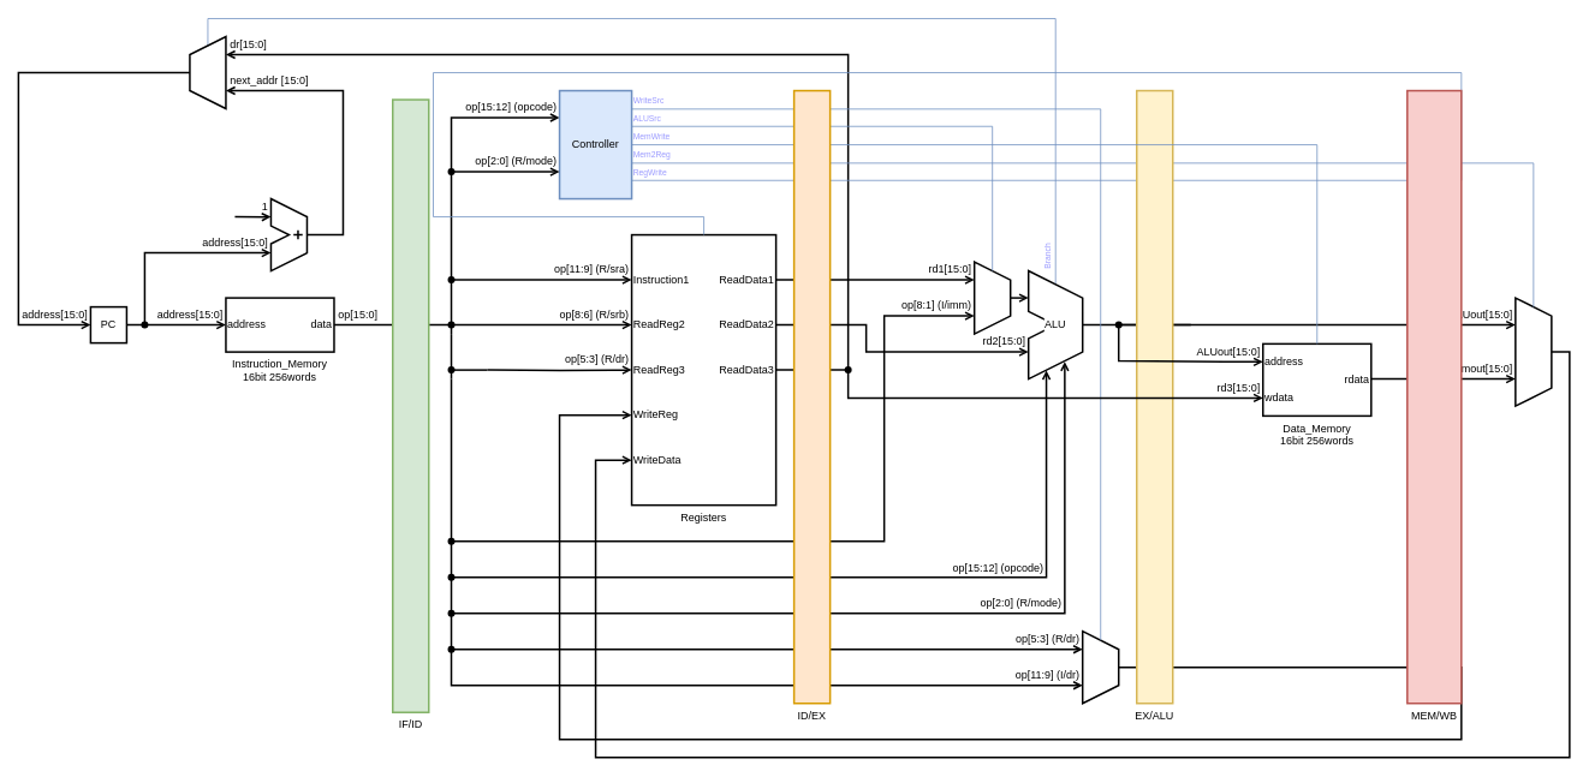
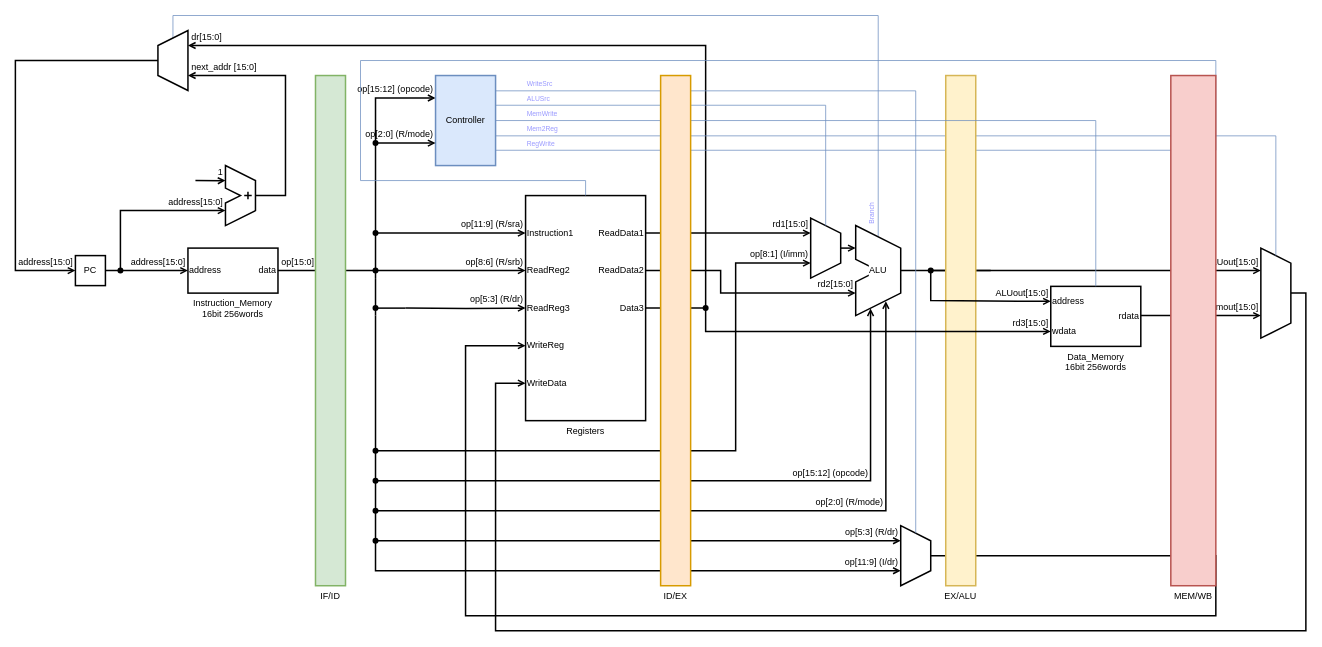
- <mxCell id="82" value="&lt;span style=&quot;font-size: 12px;&quot;&gt;Controller&lt;/span&gt;" style="rounded=0;whiteSpace=wrap;html=1;labelBackgroundColor=none;strokeWidth=2;fontSize=10;fillColor=#dae8fc;points=[[0,0,0,0,0],[0,0.25,0,0,0],[0,0.5,0,0,0],[0,0.75,0,0,0],[0,1,0,0,0],[0.25,0,0,0,0],[0.25,1,0,0,0],[0.5,0,0,0,0],[0.5,1,0,0,0],[0.75,0,0,0,0],[0.75,1,0,0,0],[1,0,0,0,0],[1,0.17,0,0,0],[1,0.33,0,0,0],[1,0.5,0,0,0],[1,0.67,0,0,0],[1,0.83,0,0,0],[1,1,0,0,0]];strokeColor=#6c8ebf;" parent="1" vertex="1"><mxGeometry x="620" y="100" width="80" height="120" as="geometry" /></mxCell>
+ <mxCell id="82" value="&lt;span style=&quot;font-size: 12px;&quot;&gt;Controller&lt;/span&gt;" style="rounded=0;whiteSpace=wrap;html=1;labelBackgroundColor=none;strokeWidth=2;fontSize=10;fillColor=#dae8fc;points=[[0,0,0,0,0],[0,0.25,0,0,0],[0,0.5,0,0,0],[0,0.75,0,0,0],[0,1,0,0,0],[0.25,0,0,0,0],[0.25,1,0,0,0],[0.5,0,0,0,0],[0.5,1,0,0,0],[0.75,0,0,0,0],[0.75,1,0,0,0],[1,0,0,0,0],[1,0.17,0,0,0],[1,0.33,0,0,0],[1,0.5,0,0,0],[1,0.67,0,0,0],[1,0.83,0,0,0],[1,1,0,0,0]];strokeColor=#6c8ebf;" parent="1" vertex="1"><mxGeometry x="580" y="100" width="80" height="120" as="geometry" /></mxCell>
- <mxCell id="39" value="ReadData3" style="text;html=1;align=right;verticalAlign=middle;whiteSpace=wrap;rounded=0;fontSize=12;" parent="30" vertex="1"><mxGeometry x="80" y="127.5" width="80" height="45.0" as="geometry" /></mxCell>
+ <mxCell id="39" value="Data3" style="text;html=1;align=right;verticalAlign=middle;whiteSpace=wrap;rounded=0;fontSize=12;" parent="30" vertex="1"><mxGeometry x="80" y="127.5" width="80" height="45.0" as="geometry" /></mxCell>
- <mxCell id="88" value="IF/ID" style="rounded=0;whiteSpace=wrap;html=1;labelBackgroundColor=none;strokeWidth=2;fontSize=12;fillColor=#d5e8d4;strokeColor=#82b366;labelPosition=center;verticalLabelPosition=bottom;align=center;verticalAlign=top;" parent="1" vertex="1"><mxGeometry x="435" y="110" width="40" height="680" as="geometry" /></mxCell>
+ <mxCell id="88" value="IF/ID" style="rounded=0;whiteSpace=wrap;html=1;labelBackgroundColor=none;strokeWidth=2;fontSize=12;fillColor=#d5e8d4;strokeColor=#82b366;labelPosition=center;verticalLabelPosition=bottom;align=center;verticalAlign=top;" parent="1" vertex="1"><mxGeometry x="420" y="100" width="40" height="680" as="geometry" /></mxCell>
